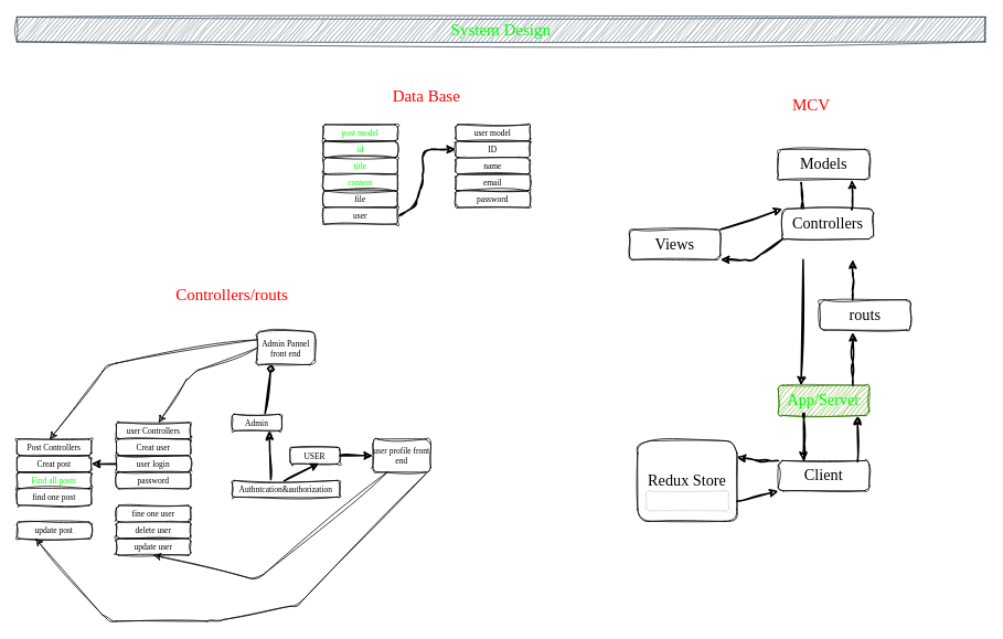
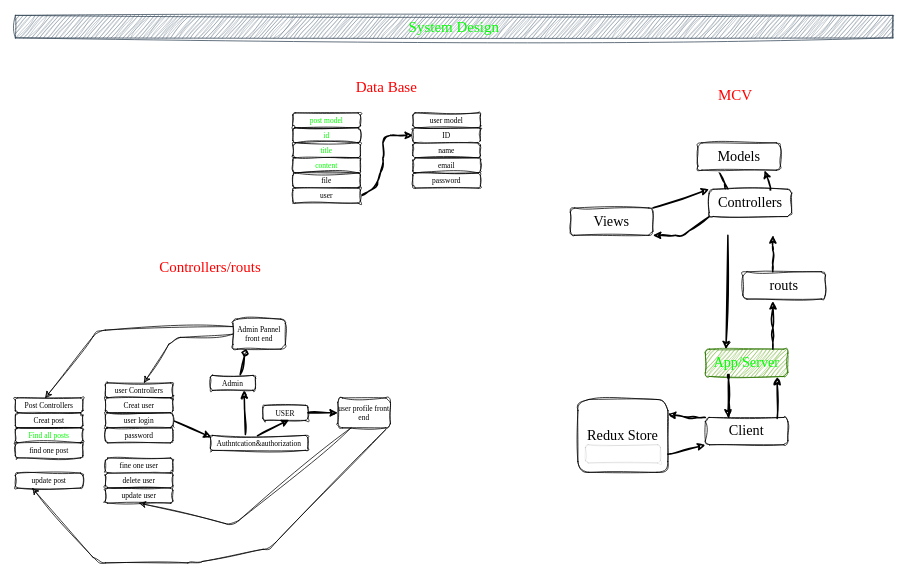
- <mxCell id="9" value="&lt;font style=&quot;font-size: 19px;&quot;&gt;Models&lt;/font&gt;" style="rounded=1;whiteSpace=wrap;html=1;sketch=1;hachureGap=4;jiggle=2;curveFitting=1;fontFamily=Architects Daughter;fontSource=https%3A%2F%2Ffonts.googleapis.com%2Fcss%3Ffamily%3DArchitects%2BDaughter;fontSize=10;" parent="2" vertex="1"><mxGeometry x="180" width="110" height="36.429" as="geometry" /></mxCell>
+ <mxCell id="9" value="&lt;font style=&quot;font-size: 19px;&quot;&gt;Models&lt;/font&gt;" style="rounded=1;whiteSpace=wrap;html=1;sketch=1;hachureGap=4;jiggle=2;curveFitting=1;fontFamily=Architects Daughter;fontSource=https%3A%2F%2Ffonts.googleapis.com%2Fcss%3Ffamily%3DArchitects%2BDaughter;fontSize=10;" parent="2" vertex="1"><mxGeometry x="170" y="10" width="110" height="36.429" as="geometry" /></mxCell>
- <mxCell id="50" value="Admin Pannel front end" style="rounded=1;whiteSpace=wrap;html=1;sketch=1;hachureGap=4;jiggle=2;curveFitting=1;fontFamily=Architects Daughter;fontSource=https%3A%2F%2Ffonts.googleapis.com%2Fcss%3Ffamily%3DArchitects%2BDaughter;fontSize=10;" parent="38" vertex="1"><mxGeometry x="290" width="70" height="40" as="geometry" /></mxCell>
+ <mxCell id="50" value="Admin Pannel front end" style="rounded=1;whiteSpace=wrap;html=1;sketch=1;hachureGap=4;jiggle=2;curveFitting=1;fontFamily=Architects Daughter;fontSource=https%3A%2F%2Ffonts.googleapis.com%2Fcss%3Ffamily%3DArchitects%2BDaughter;fontSize=10;" parent="38" vertex="1"><mxGeometry x="290" y="25" width="70" height="40" as="geometry" /></mxCell>
- <mxCell id="46" value="" style="endArrow=classic;html=1;sketch=1;hachureGap=4;jiggle=2;curveFitting=1;strokeWidth=2;fontFamily=Architects Daughter;fontSource=https%3A%2F%2Ffonts.googleapis.com%2Fcss%3Ffamily%3DArchitects%2BDaughter;fontSize=19;startSize=8;exitX=1;exitY=0.5;exitDx=0;exitDy=0;" parent="38" source="58" target="41" edge="1"><mxGeometry width="50" height="50" relative="1" as="geometry"><mxPoint x="200" y="210" as="sourcePoint" /><mxPoint x="250" y="160" as="targetPoint" /></mxGeometry></mxCell>
+ <mxCell id="46" value="" style="endArrow=classic;html=1;sketch=1;hachureGap=4;jiggle=2;curveFitting=1;strokeWidth=2;fontFamily=Architects Daughter;fontSource=https%3A%2F%2Ffonts.googleapis.com%2Fcss%3Ffamily%3DArchitects%2BDaughter;fontSize=19;startSize=8;exitX=1;exitY=0.5;exitDx=0;exitDy=0;entryX=0.01;entryY=0.131;entryDx=0;entryDy=0;entryPerimeter=0;" parent="38" source="58" target="45" edge="1"><mxGeometry width="50" height="50" relative="1" as="geometry"><mxPoint x="200" y="210" as="sourcePoint" /><mxPoint x="250" y="160" as="targetPoint" /></mxGeometry></mxCell>
